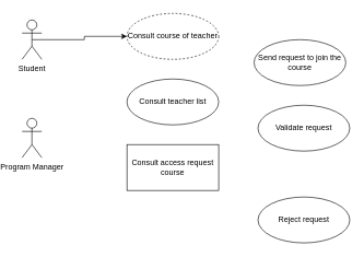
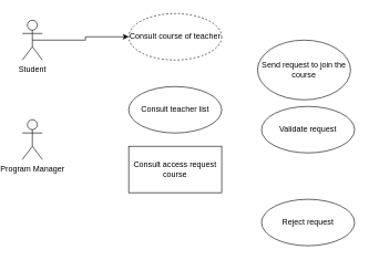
- <mxCell id="7" value="Send request to join the course" style="ellipse;whiteSpace=wrap;html=1;" vertex="1" parent="1"><mxGeometry x="374" y="60" width="140" height="70" as="geometry" /></mxCell>
+ <mxCell id="7" value="Send request to join the course" style="ellipse;whiteSpace=wrap;html=1;" vertex="1" parent="1"><mxGeometry x="374" y="60" width="140" height="90" as="geometry" /></mxCell>
- <mxCell id="6" value="Consult teacher list" style="ellipse;whiteSpace=wrap;html=1;" parent="1" vertex="1"><mxGeometry x="180" y="120" width="140" height="70" as="geometry" /></mxCell>
+ <mxCell id="6" value="Consult teacher list" style="ellipse;whiteSpace=wrap;html=1;" parent="1" vertex="1"><mxGeometry x="180" y="130" width="140" height="70" as="geometry" /></mxCell>
